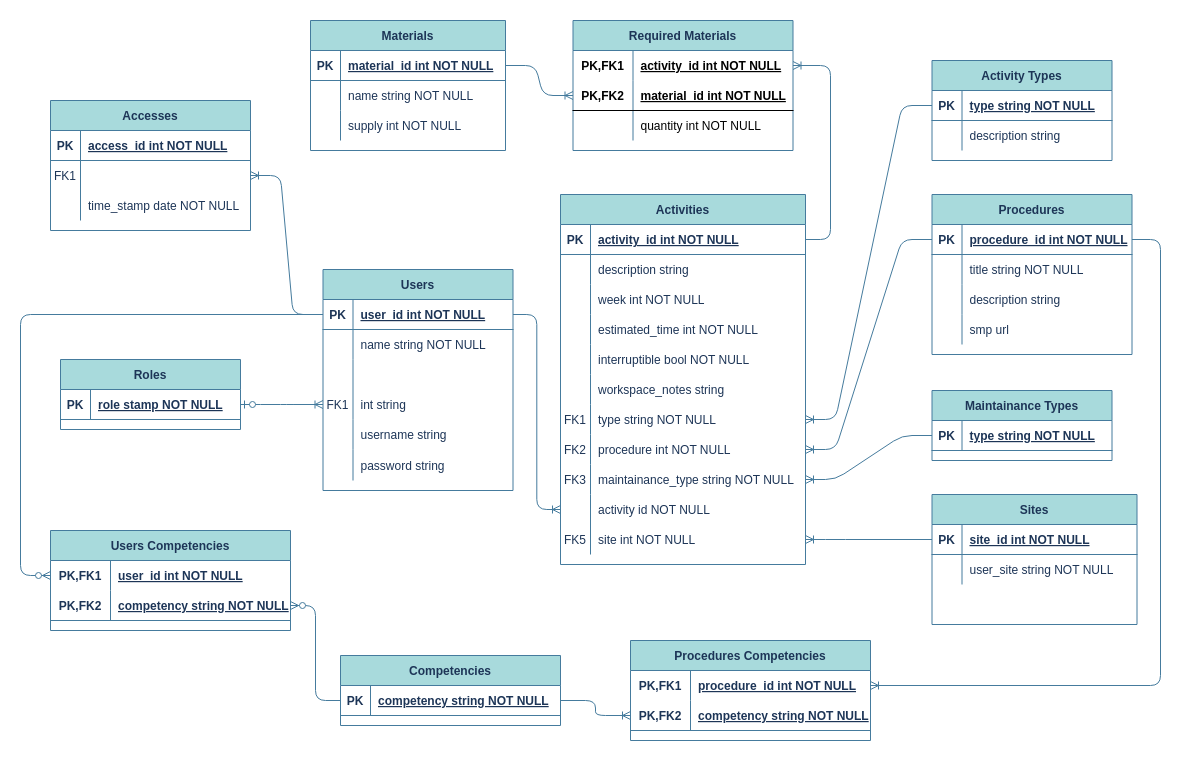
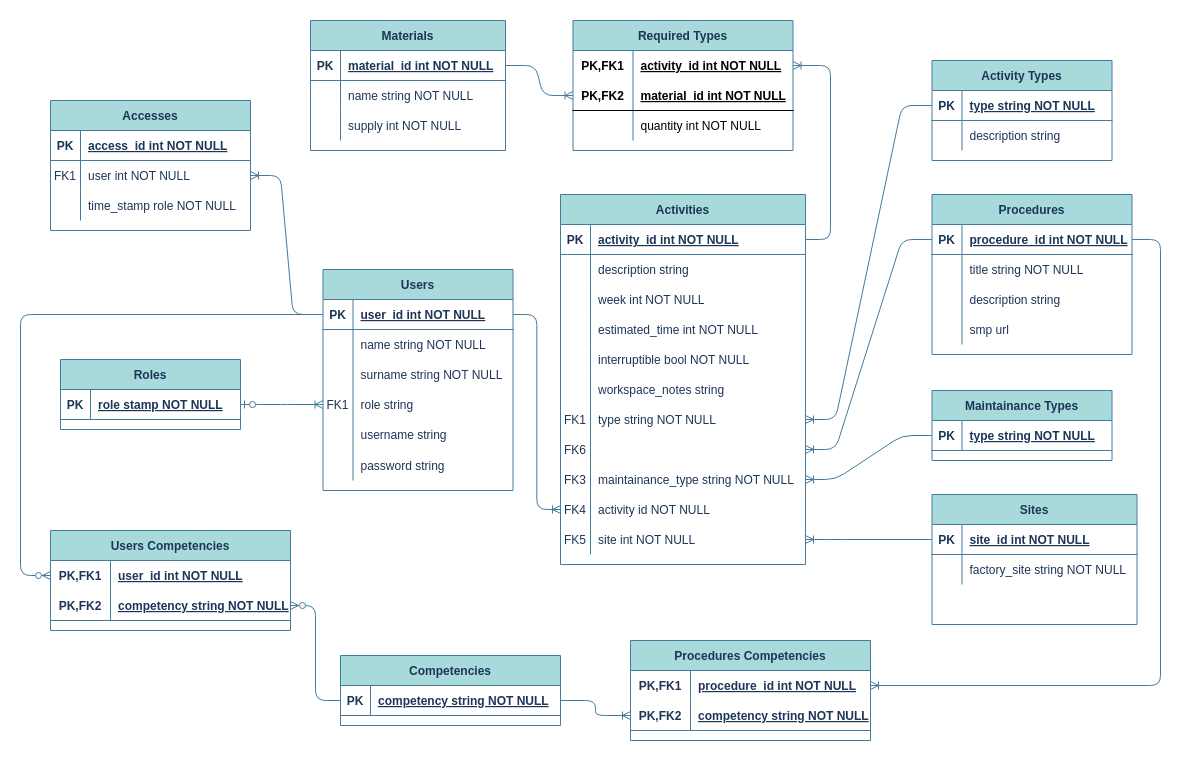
- <mxCell id="141" value="Required Materials" style="shape=table;startSize=30;container=1;collapsible=1;childLayout=tableLayout;fixedRows=1;rowLines=0;fontStyle=1;align=center;resizeLast=1;rounded=0;sketch=0;strokeColor=#457B9D;fillColor=#A8DADC;fontColor=#1D3557;" vertex="1" parent="1"><mxGeometry x="572.5" y="20" width="220" height="130" as="geometry" /></mxCell>
+ <mxCell id="141" value="Required Types" style="shape=table;startSize=30;container=1;collapsible=1;childLayout=tableLayout;fixedRows=1;rowLines=0;fontStyle=1;align=center;resizeLast=1;rounded=0;sketch=0;strokeColor=#457B9D;fillColor=#A8DADC;fontColor=#1D3557;" vertex="1" parent="1"><mxGeometry x="572.5" y="20" width="220" height="130" as="geometry" /></mxCell>
+ <mxCell id="8" value="user int NOT NULL" style="shape=partialRectangle;connectable=0;fillColor=none;top=0;left=0;bottom=0;right=0;align=left;spacingLeft=6;overflow=hidden;strokeColor=#457B9D;fontColor=#1D3557;" vertex="1" parent="6"><mxGeometry x="30" width="170" height="30" as="geometry" /></mxCell>
- <mxCell id="11" value="time_stamp date NOT NULL" style="shape=partialRectangle;connectable=0;fillColor=none;top=0;left=0;bottom=0;right=0;align=left;spacingLeft=6;overflow=hidden;strokeColor=#457B9D;fontColor=#1D3557;" vertex="1" parent="9"><mxGeometry x="30" width="170" height="30" as="geometry" /></mxCell>
+ <mxCell id="11" value="time_stamp role NOT NULL" style="shape=partialRectangle;connectable=0;fillColor=none;top=0;left=0;bottom=0;right=0;align=left;spacingLeft=6;overflow=hidden;strokeColor=#457B9D;fontColor=#1D3557;" vertex="1" parent="9"><mxGeometry x="30" width="170" height="30" as="geometry" /></mxCell>
+ <mxCell id="21" value="surname string NOT NULL" style="shape=partialRectangle;connectable=0;fillColor=none;top=0;left=0;bottom=0;right=0;align=left;spacingLeft=6;overflow=hidden;strokeColor=#457B9D;fontColor=#1D3557;" vertex="1" parent="19"><mxGeometry x="30" width="160" height="30" as="geometry" /></mxCell>
- <mxCell id="24" value="int string" style="shape=partialRectangle;connectable=0;fillColor=none;top=0;left=0;bottom=0;right=0;align=left;spacingLeft=6;overflow=hidden;strokeColor=#457B9D;fontColor=#1D3557;" vertex="1" parent="22"><mxGeometry x="30" width="160" height="30" as="geometry" /></mxCell>
+ <mxCell id="24" value="role string" style="shape=partialRectangle;connectable=0;fillColor=none;top=0;left=0;bottom=0;right=0;align=left;spacingLeft=6;overflow=hidden;strokeColor=#457B9D;fontColor=#1D3557;" vertex="1" parent="22"><mxGeometry x="30" width="160" height="30" as="geometry" /></mxCell>
- <mxCell id="112" value="FK2" style="shape=partialRectangle;connectable=0;fillColor=none;top=0;left=0;bottom=0;right=0;editable=1;overflow=hidden;strokeColor=#457B9D;fontColor=#1D3557;" vertex="1" parent="111"><mxGeometry width="30" height="30" as="geometry" /></mxCell>
+ <mxCell id="112" value="FK6" style="shape=partialRectangle;connectable=0;fillColor=none;top=0;left=0;bottom=0;right=0;editable=1;overflow=hidden;strokeColor=#457B9D;fontColor=#1D3557;" vertex="1" parent="111"><mxGeometry width="30" height="30" as="geometry" /></mxCell>
- <mxCell id="113" value="procedure int NOT NULL" style="shape=partialRectangle;connectable=0;fillColor=none;top=0;left=0;bottom=0;right=0;align=left;spacingLeft=6;overflow=hidden;strokeColor=#457B9D;fontColor=#1D3557;" vertex="1" parent="111"><mxGeometry x="30" width="215" height="30" as="geometry" /></mxCell>
+ <mxCell id="118" value="FK4" style="shape=partialRectangle;connectable=0;fillColor=none;top=0;left=0;bottom=0;right=0;editable=1;overflow=hidden;strokeColor=#457B9D;fontColor=#1D3557;" vertex="1" parent="117"><mxGeometry width="30" height="30" as="geometry" /></mxCell>
- <mxCell id="56" value="user_site string NOT NULL" style="shape=partialRectangle;connectable=0;fillColor=none;top=0;left=0;bottom=0;right=0;align=left;spacingLeft=6;overflow=hidden;strokeColor=#457B9D;fontColor=#1D3557;" vertex="1" parent="54"><mxGeometry x="30" width="175" height="30" as="geometry" /></mxCell>
+ <mxCell id="56" value="factory_site string NOT NULL" style="shape=partialRectangle;connectable=0;fillColor=none;top=0;left=0;bottom=0;right=0;align=left;spacingLeft=6;overflow=hidden;strokeColor=#457B9D;fontColor=#1D3557;" vertex="1" parent="54"><mxGeometry x="30" width="175" height="30" as="geometry" /></mxCell>
